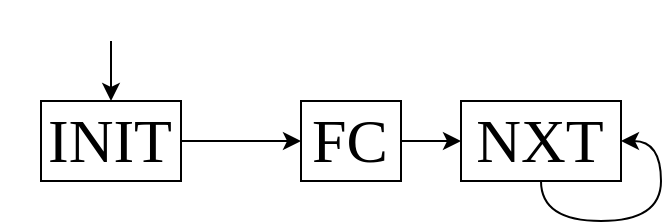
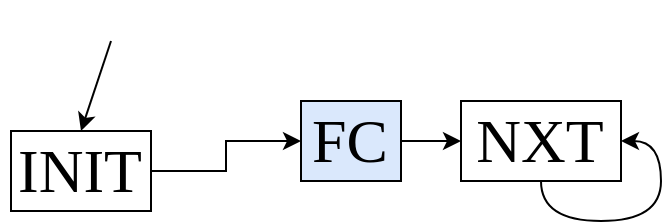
- <mxCell id="3" value="INIT" style="rounded=0;whiteSpace=wrap;html=1;fontFamily=Times New Roman;fontSize=31;" parent="1" vertex="1"><mxGeometry x="20" y="50" width="70" height="40" as="geometry" /></mxCell>
+ <mxCell id="3" value="INIT" style="rounded=0;whiteSpace=wrap;html=1;fontFamily=Times New Roman;fontSize=31;" parent="1" vertex="1"><mxGeometry x="5" y="65" width="70" height="40" as="geometry" /></mxCell>
- <mxCell id="6" value="FC" style="rounded=0;whiteSpace=wrap;html=1;fontFamily=Times New Roman;fontSize=31;" parent="1" vertex="1"><mxGeometry x="150" y="50" width="50" height="40" as="geometry" /></mxCell>
+ <mxCell id="6" value="FC" style="rounded=0;whiteSpace=wrap;html=1;fontFamily=Times New Roman;fontSize=31;fillColor=#dae8fc;" parent="1" vertex="1"><mxGeometry x="150" y="50" width="50" height="40" as="geometry" /></mxCell>
